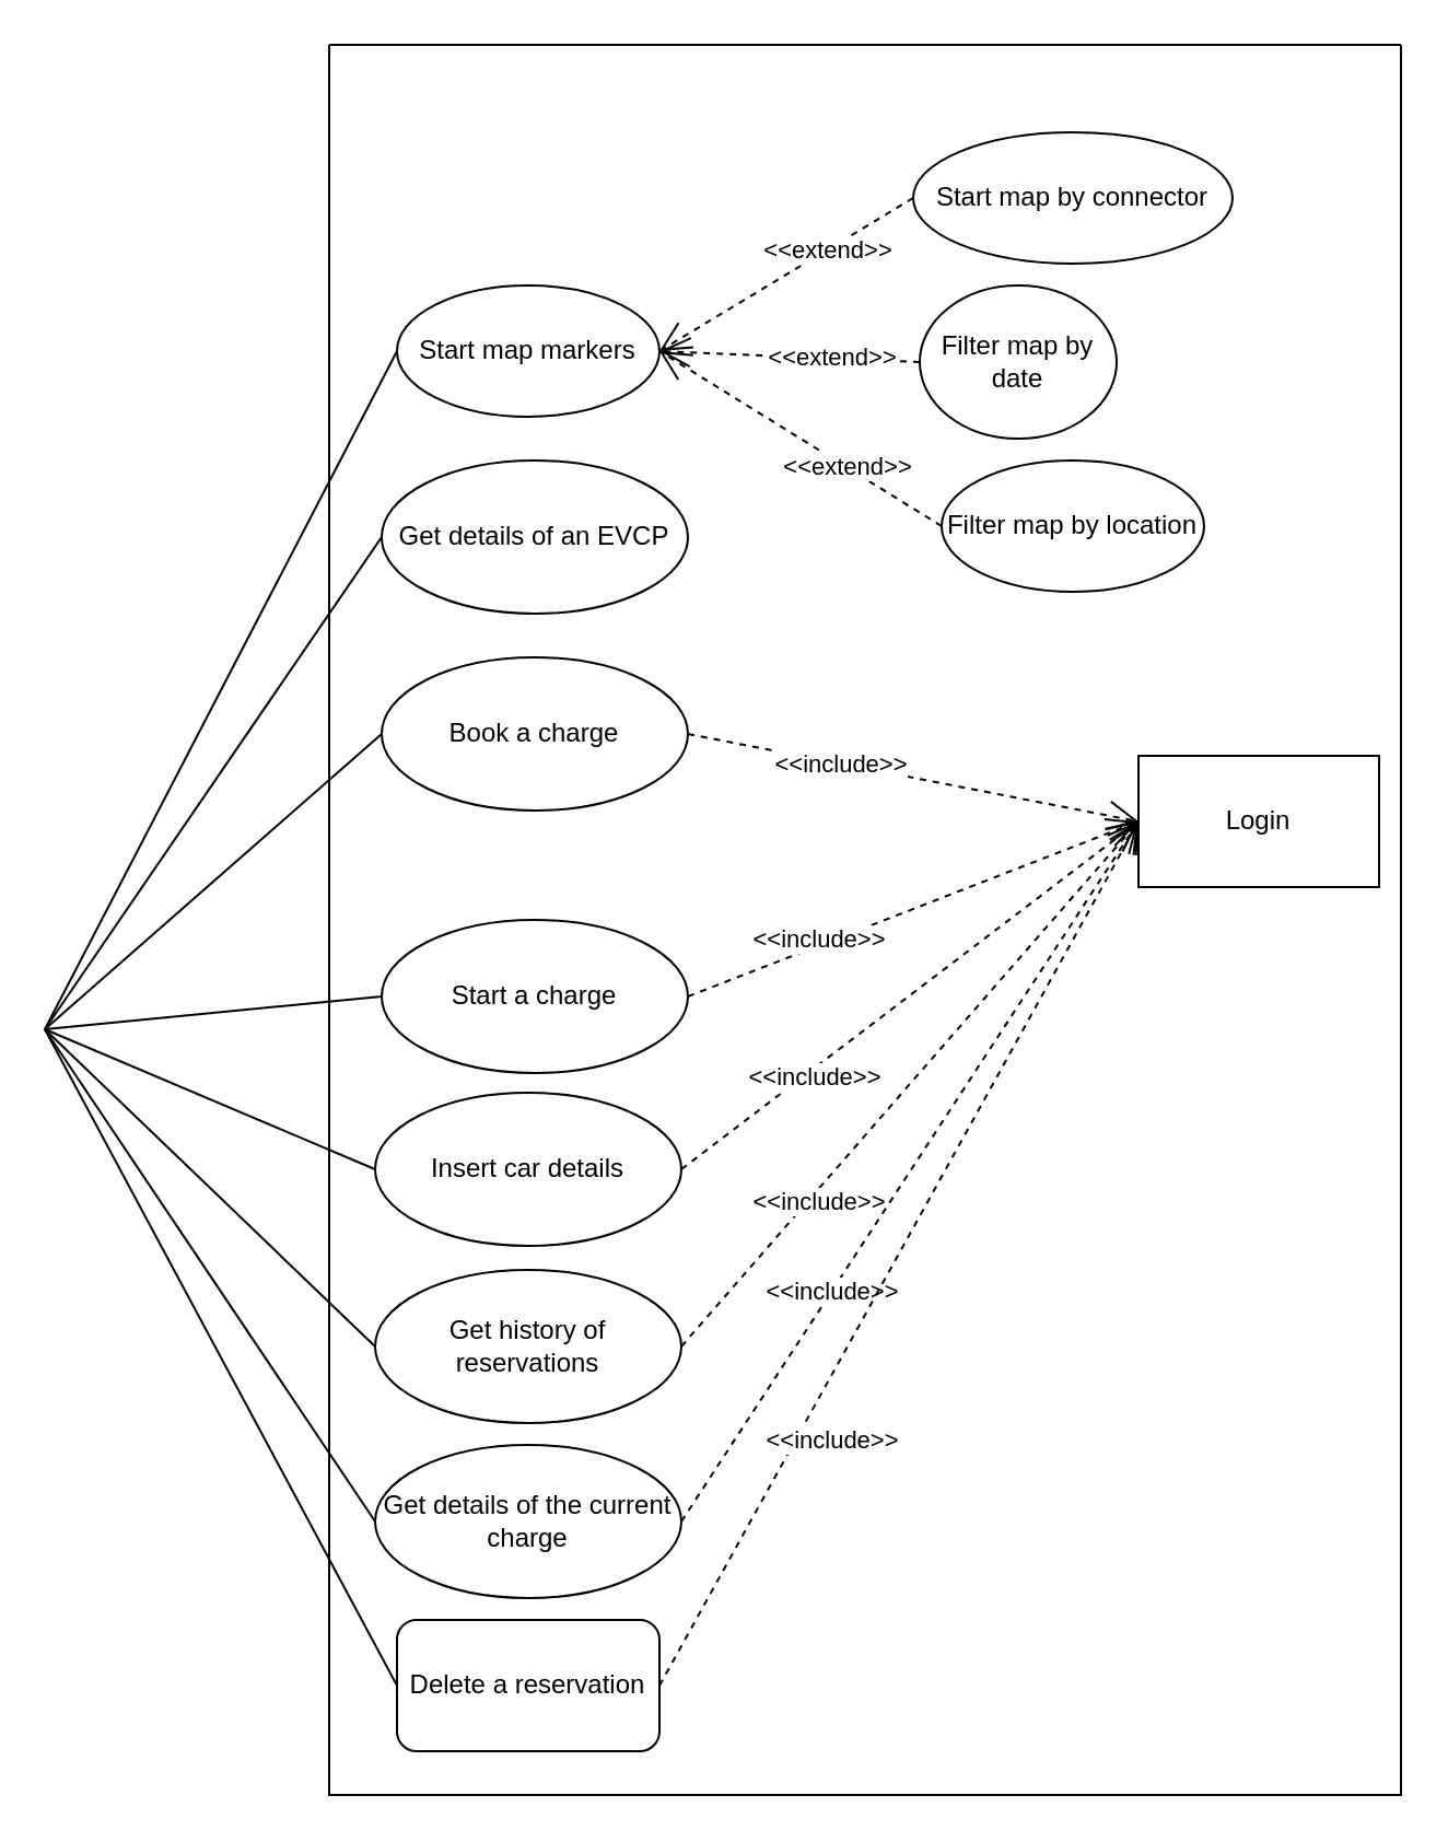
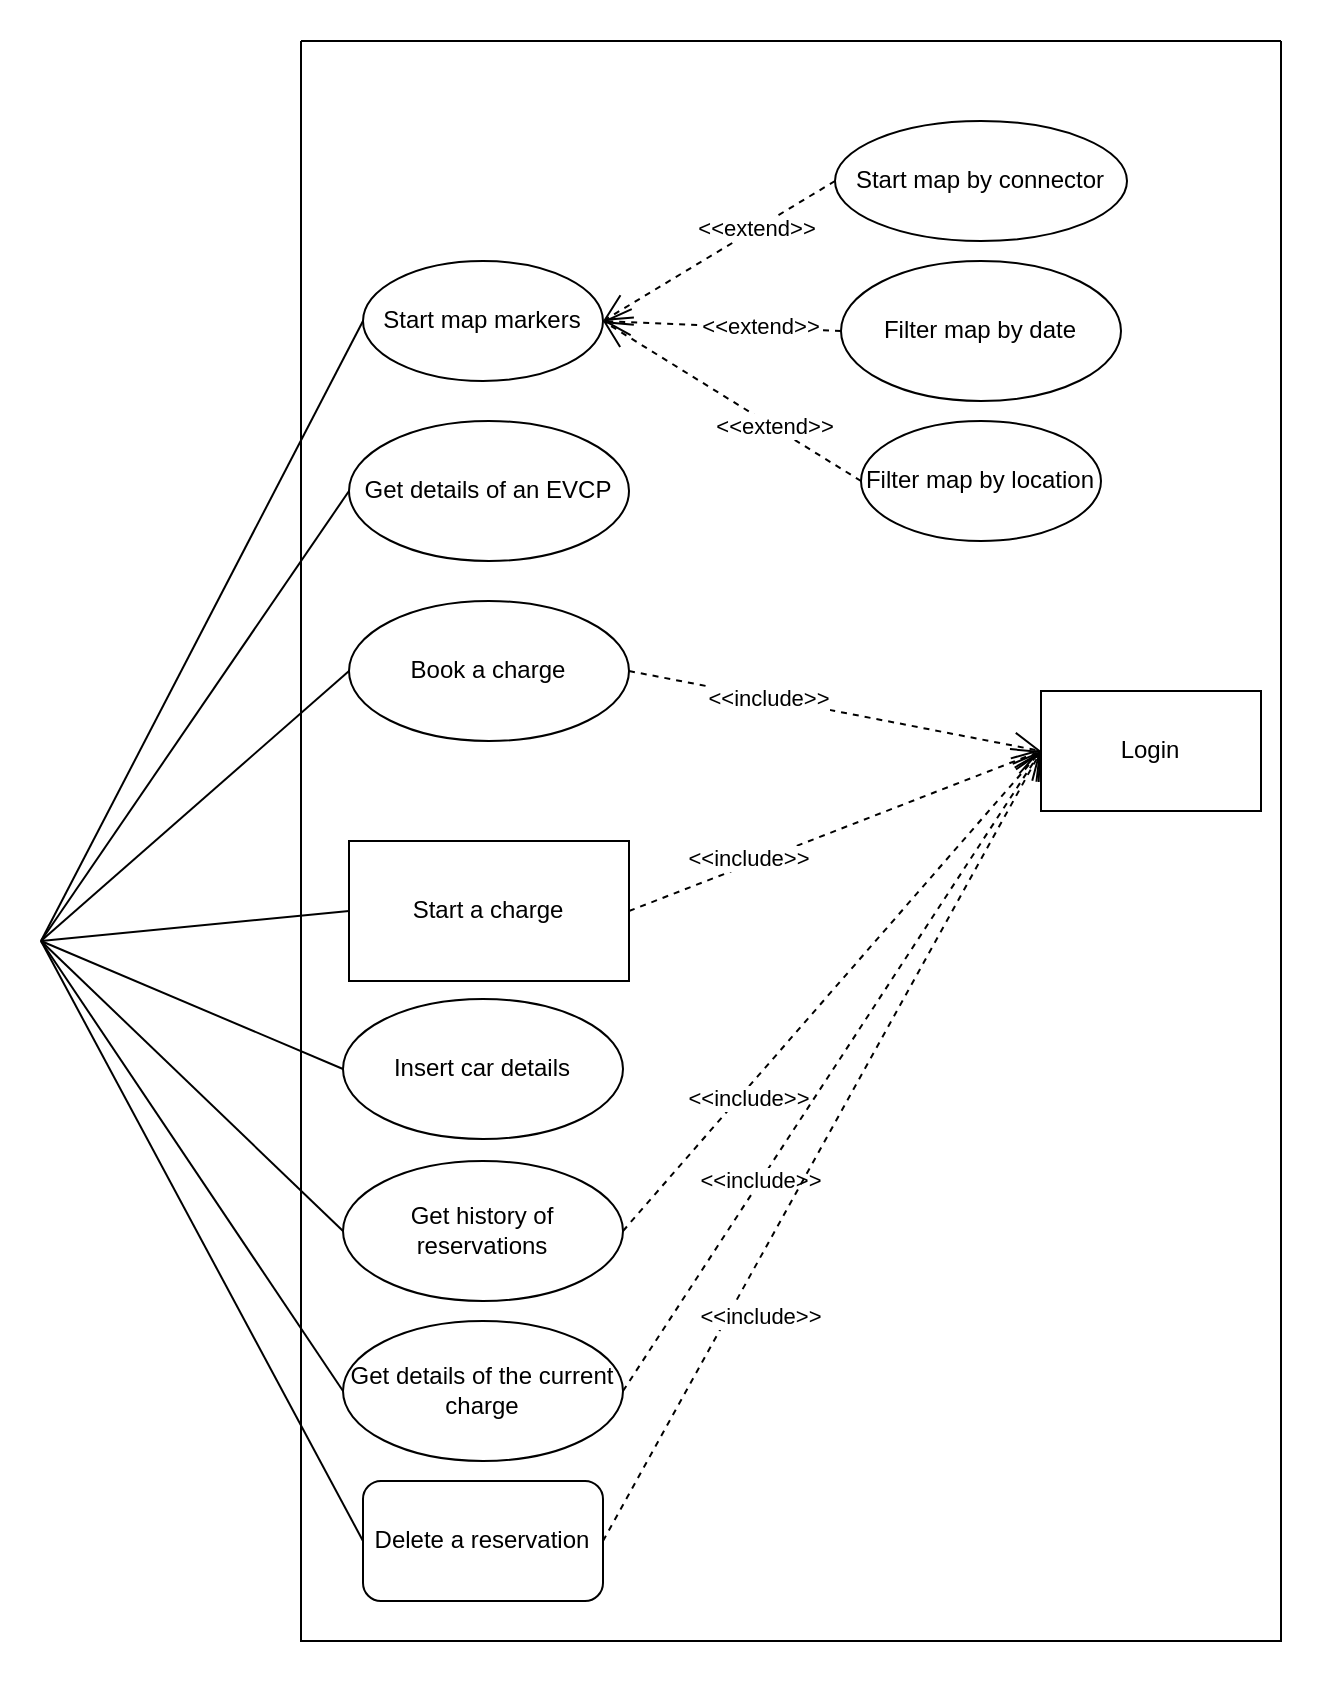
- <mxCell id="5" value="Filter map by date" style="ellipse;whiteSpace=wrap;html=1;strokeWidth=1;" parent="2" vertex="1"><mxGeometry x="270" y="110" width="90" height="70" as="geometry" /></mxCell>
+ <mxCell id="5" value="Filter map by date" style="ellipse;whiteSpace=wrap;html=1;strokeWidth=1;" parent="2" vertex="1"><mxGeometry x="270" y="110" width="140" height="70" as="geometry" /></mxCell>
- <mxCell id="14" value="&amp;lt;&amp;lt;include&amp;gt;&amp;gt;" style="endArrow=open;endSize=12;dashed=1;html=1;rounded=0;entryX=0;entryY=0.5;entryDx=0;entryDy=0;exitX=1;exitY=0.5;exitDx=0;exitDy=0;" parent="2" source="8" target="3" edge="1"><mxGeometry x="-0.437" y="-4" width="160" relative="1" as="geometry"><mxPoint x="285" y="474.0" as="sourcePoint" /><mxPoint x="411.0" y="474.0" as="targetPoint" /><mxPoint as="offset" /></mxGeometry></mxCell>
- <mxCell id="10" value="Start a charge" style="ellipse;whiteSpace=wrap;html=1;strokeWidth=1;" parent="2" vertex="1"><mxGeometry x="24" y="400" width="140" height="70" as="geometry" /></mxCell>
+ <mxCell id="10" value="Start a charge" style="whiteSpace=wrap;html=1;strokeWidth=1;rounded=0;" parent="2" vertex="1"><mxGeometry x="24" y="400" width="140" height="70" as="geometry" /></mxCell>
